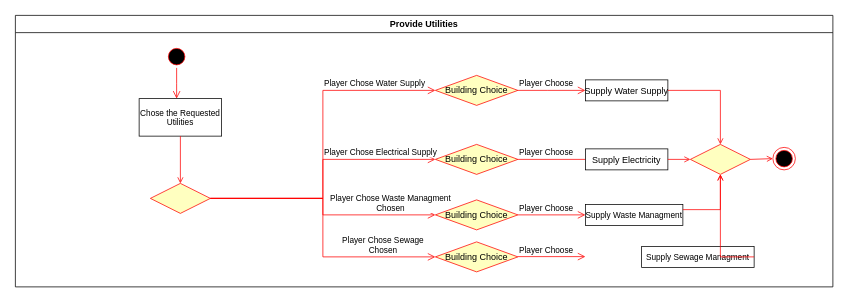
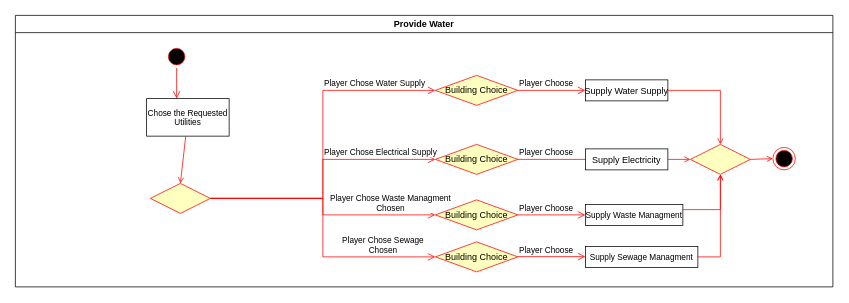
- <mxCell id="2" value="Provide Utilities" style="swimlane;whiteSpace=wrap;startSize=23;" parent="1" vertex="1"><mxGeometry x="20" y="20" width="1090" height="362" as="geometry" /></mxCell>
+ <mxCell id="2" value="Provide Water" style="swimlane;whiteSpace=wrap;startSize=23;" parent="1" vertex="1"><mxGeometry x="20" y="20" width="1090" height="362" as="geometry" /></mxCell>
- <mxCell id="5" value="Chose the Requested&#10;Utilities" style="fontSize=11;" parent="2" vertex="1"><mxGeometry x="165" y="111" width="110" height="50" as="geometry" /></mxCell>
+ <mxCell id="5" value="Chose the Requested&#10;Utilities" style="fontSize=11;" parent="2" vertex="1"><mxGeometry x="175" y="111" width="110" height="50" as="geometry" /></mxCell>
- <mxCell id="27" value="Supply Sewage Managment" style="fontSize=11;" vertex="1" parent="2"><mxGeometry x="835" y="308" width="150" height="28" as="geometry" /></mxCell>
+ <mxCell id="27" value="Supply Sewage Managment" style="fontSize=11;" vertex="1" parent="2"><mxGeometry x="760" y="308" width="150" height="28" as="geometry" /></mxCell>
